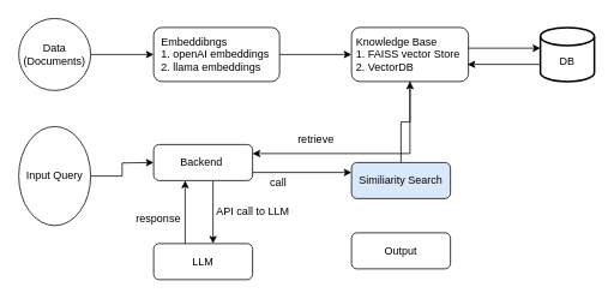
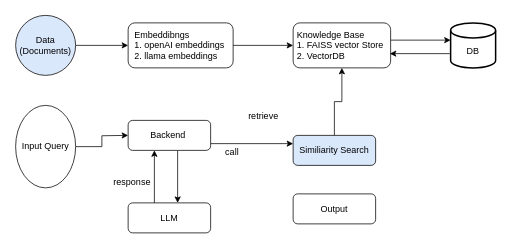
- <mxCell id="3" value="Data (Documents)" style="ellipse;whiteSpace=wrap;html=1;aspect=fixed;" vertex="1" parent="1"><mxGeometry x="20" y="20" width="80" height="80" as="geometry" /></mxCell>
+ <mxCell id="3" value="Data (Documents)" style="ellipse;whiteSpace=wrap;html=1;aspect=fixed;fillColor=#dae8fc;" vertex="1" parent="1"><mxGeometry x="20" y="20" width="80" height="80" as="geometry" /></mxCell>
- <mxCell id="10" style="edgeStyle=orthogonalEdgeStyle;rounded=0;orthogonalLoop=1;jettySize=auto;html=1;exitX=0.5;exitY=1;exitDx=0;exitDy=0;" edge="1" parent="1" source="7" target="13"><mxGeometry relative="1" as="geometry"><mxPoint x="310" y="180" as="sourcePoint" /><Array as="points"><mxPoint x="455" y="170" /></Array></mxGeometry></mxCell>
- <mxCell id="15" value="API call to LLM" style="text;html=1;align=center;verticalAlign=middle;resizable=0;points=[];autosize=1;strokeColor=none;fillColor=none;" vertex="1" parent="1"><mxGeometry x="230" y="220" width="100" height="30" as="geometry" /></mxCell>
